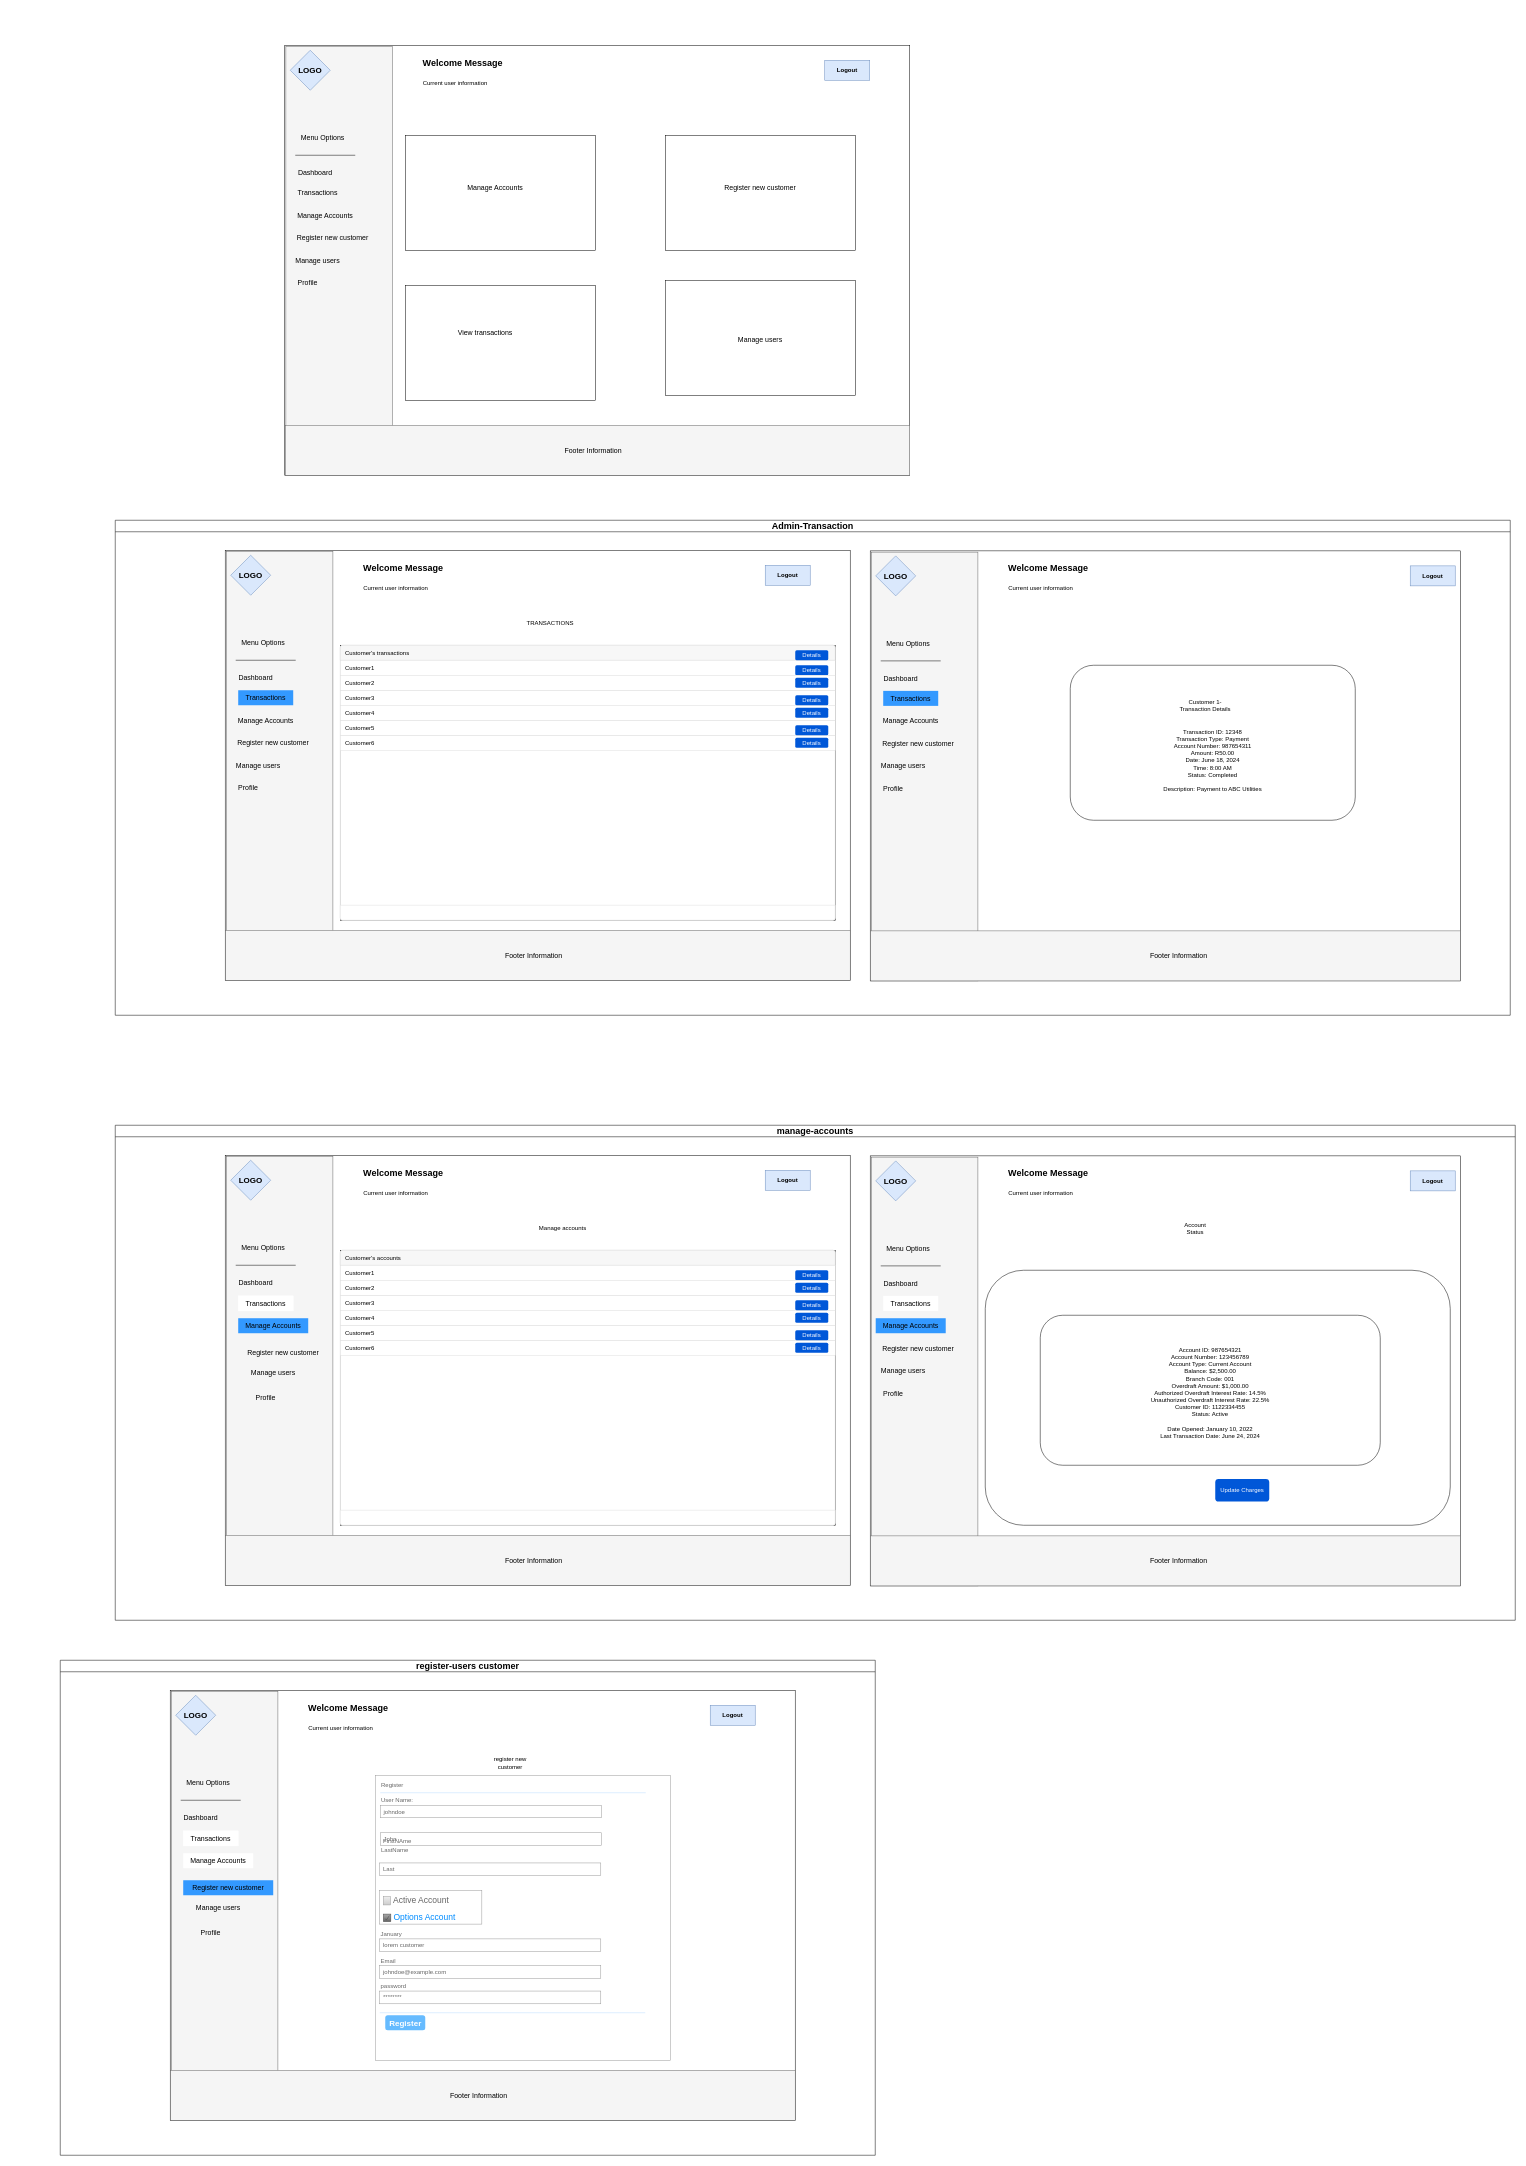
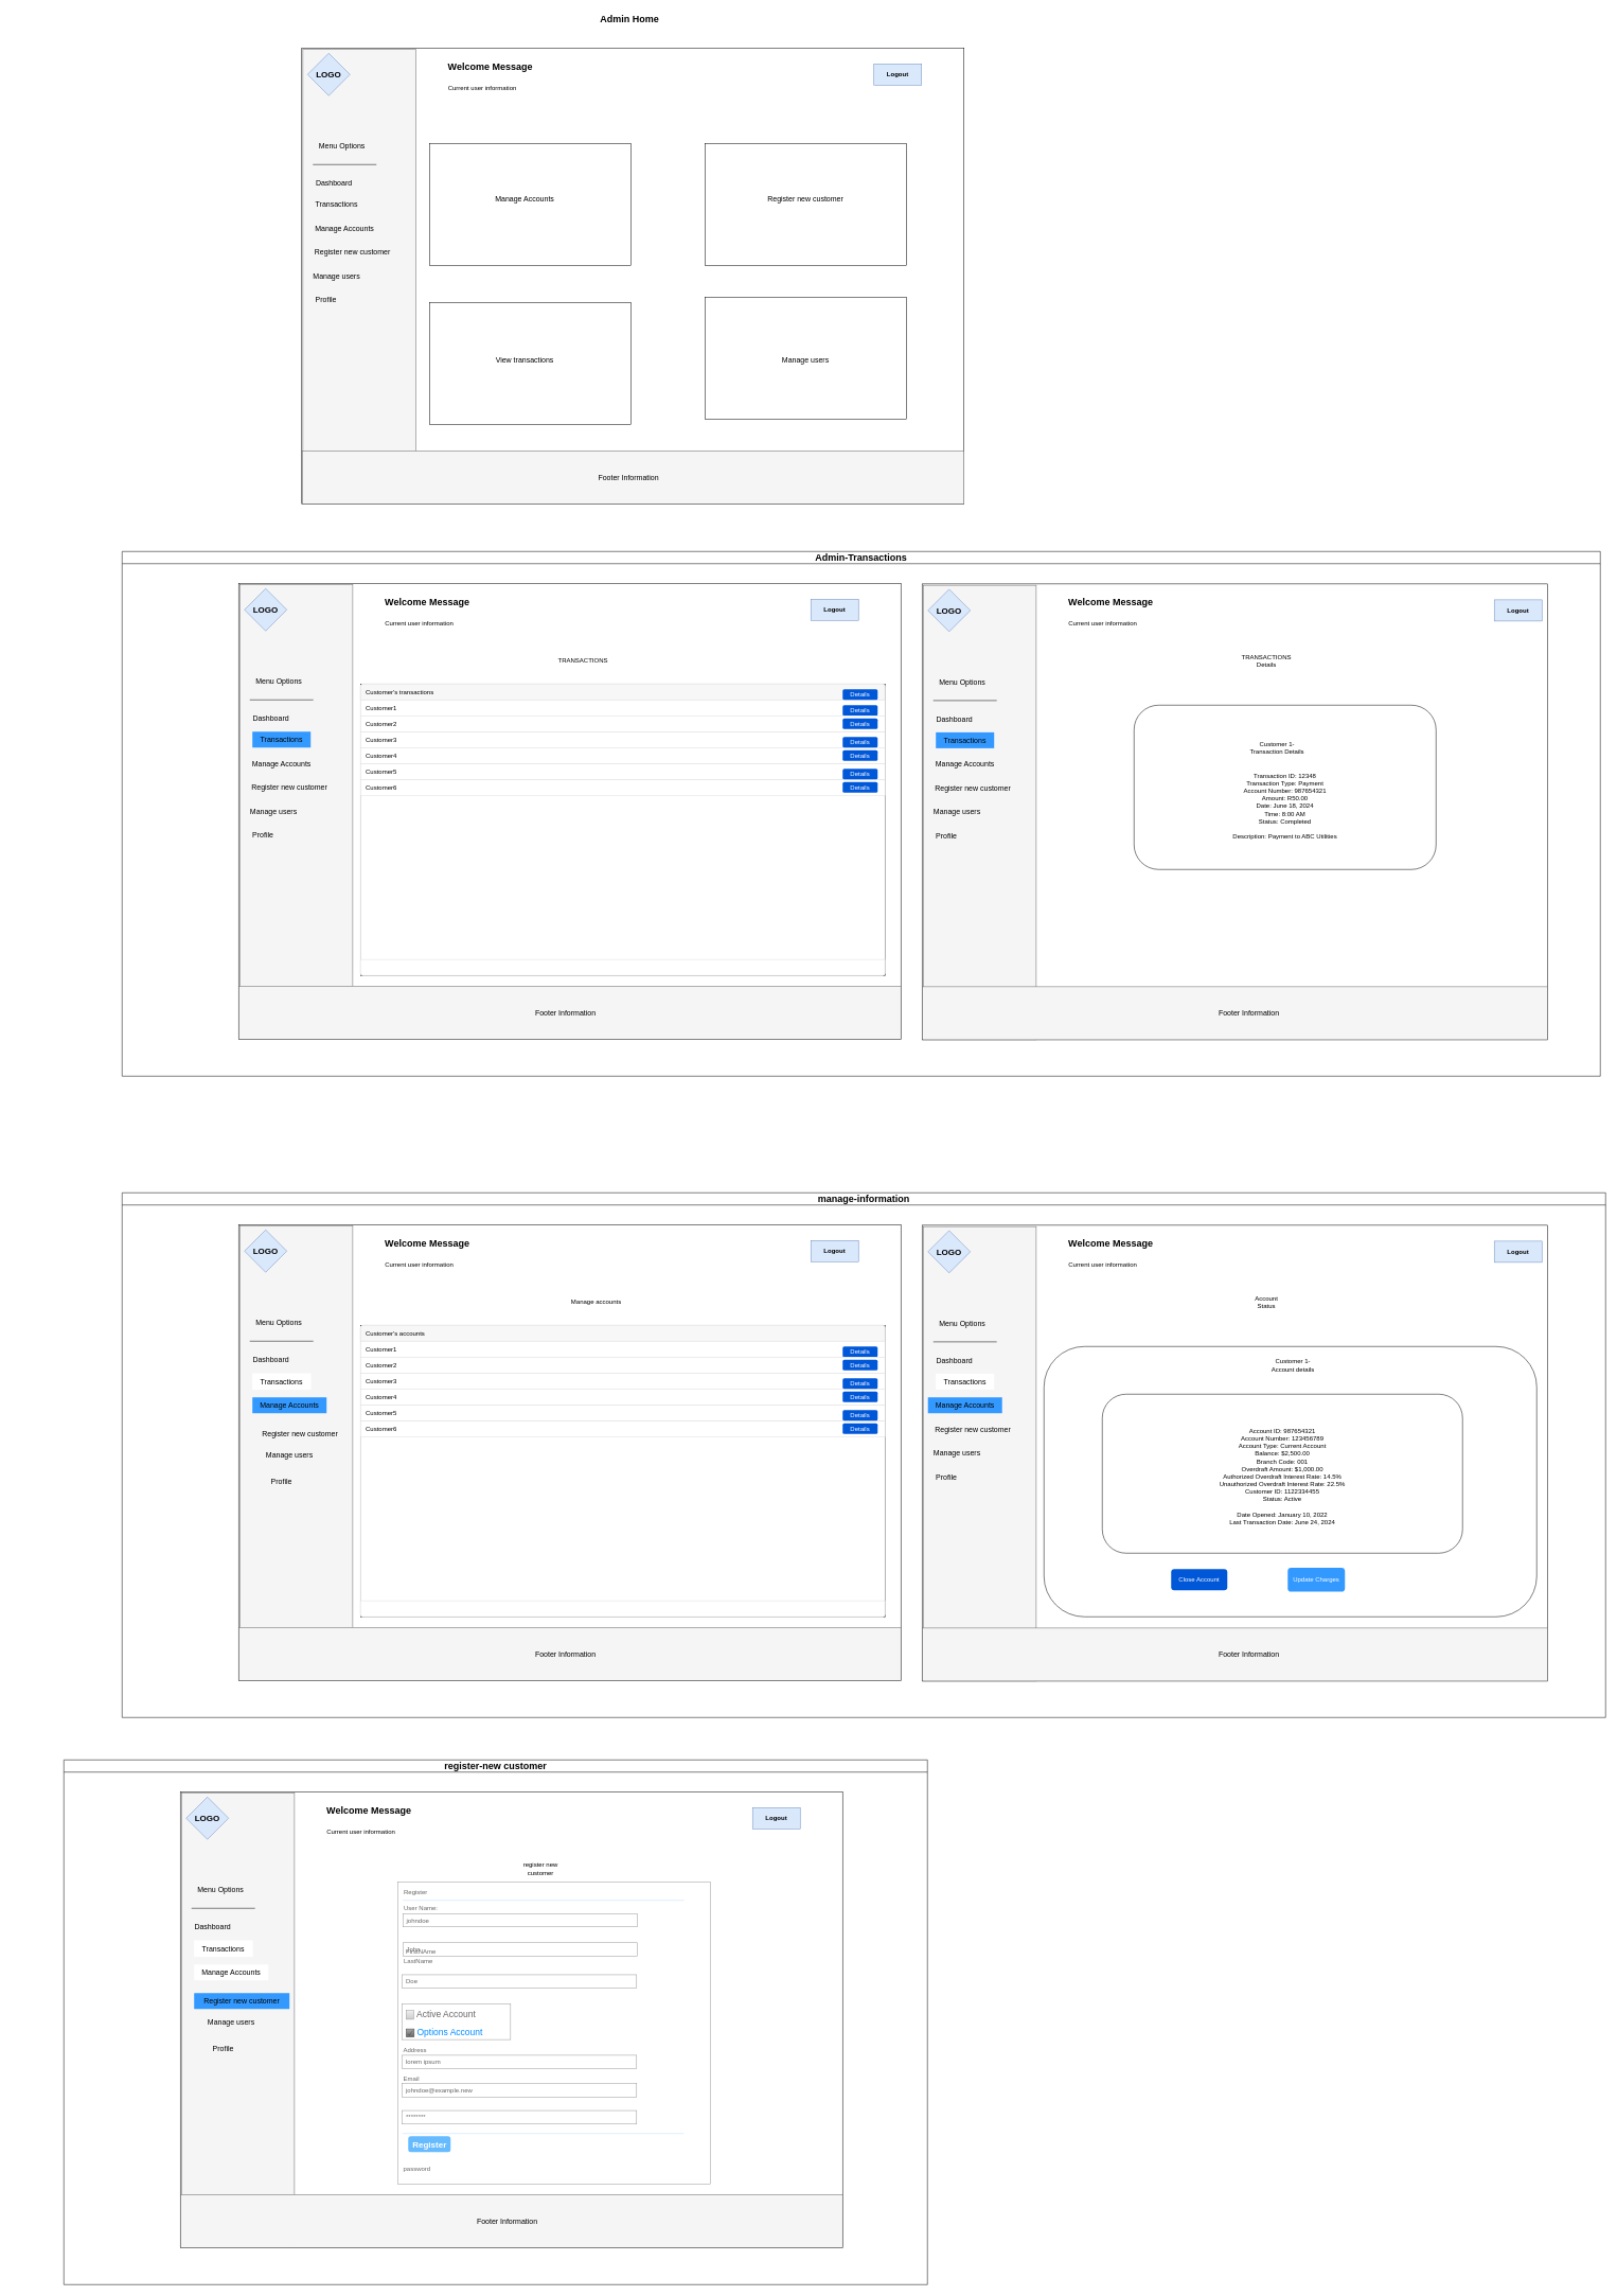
+ <mxCell id="8" value="&lt;font style=&quot;font-size: 18px;&quot;&gt;&lt;b&gt;Admin Home&lt;/b&gt;&lt;/font&gt;" style="text;html=1;align=center;verticalAlign=middle;whiteSpace=wrap;rounded=0;" parent="1" vertex="1"><mxGeometry x="1100" y="20" width="176" height="30" as="geometry" /></mxCell>
- <mxCell id="26" value="&lt;font style=&quot;font-size: 14px;&quot;&gt;View transactions&lt;/font&gt;" style="text;html=1;align=center;verticalAlign=middle;whiteSpace=wrap;rounded=0;" parent="1" vertex="1"><mxGeometry x="910" y="649" width="120" height="30" as="geometry" /></mxCell>
+ <mxCell id="26" value="&lt;font style=&quot;font-size: 14px;&quot;&gt;View transactions&lt;/font&gt;" style="text;html=1;align=center;verticalAlign=middle;whiteSpace=wrap;rounded=0;" parent="1" vertex="1"><mxGeometry x="930" y="664" width="120" height="30" as="geometry" /></mxCell>
- <mxCell id="28" value="&lt;b style=&quot;font-size: 18px;&quot;&gt;Admin-Transaction&lt;/b&gt;" style="swimlane;whiteSpace=wrap;html=1;" parent="1" vertex="1"><mxGeometry x="230" y="1040" width="2790" height="990" as="geometry" /></mxCell>
+ <mxCell id="28" value="&lt;b style=&quot;font-size: 18px;&quot;&gt;Admin-Transactions&lt;/b&gt;" style="swimlane;whiteSpace=wrap;html=1;" parent="1" vertex="1"><mxGeometry x="230" y="1040" width="2790" height="990" as="geometry" /></mxCell>
+ <mxCell id="82" value="TRANSACTIONS Details" style="text;html=1;align=center;verticalAlign=middle;whiteSpace=wrap;rounded=0;" parent="28" vertex="1"><mxGeometry x="2129.93" y="191.26" width="60" height="30" as="geometry" /></mxCell>
- <mxCell id="85" value="&lt;div&gt;Transaction ID: 12348&lt;/div&gt;&lt;div&gt;Transaction Type: Payment&lt;/div&gt;&lt;div&gt;Account Number: 987654311&lt;/div&gt;&lt;div&gt;Amount: R50.00&lt;/div&gt;&lt;div&gt;Date: June 18, 2024&lt;/div&gt;&lt;div&gt;Time: 8:00 AM&lt;/div&gt;&lt;div&gt;Status: Completed&lt;/div&gt;&lt;div&gt;&lt;br&gt;&lt;/div&gt;&lt;div&gt;Description: Payment to ABC Utilities&lt;/div&gt;" style="text;html=1;align=center;verticalAlign=middle;whiteSpace=wrap;rounded=0;" parent="28" vertex="1"><mxGeometry x="2085" y="400" width="220" height="160" as="geometry" /></mxCell>
+ <mxCell id="85" value="&lt;div&gt;Transaction ID: 12348&lt;/div&gt;&lt;div&gt;Transaction Type: Payment&lt;/div&gt;&lt;div&gt;Account Number: 987654321&lt;/div&gt;&lt;div&gt;Amount: R50.00&lt;/div&gt;&lt;div&gt;Date: June 18, 2024&lt;/div&gt;&lt;div&gt;Time: 8:00 AM&lt;/div&gt;&lt;div&gt;Status: Completed&lt;/div&gt;&lt;div&gt;&lt;br&gt;&lt;/div&gt;&lt;div&gt;Description: Payment to ABC Utilities&lt;/div&gt;" style="text;html=1;align=center;verticalAlign=middle;whiteSpace=wrap;rounded=0;" parent="28" vertex="1"><mxGeometry x="2085" y="400" width="220" height="160" as="geometry" /></mxCell>
- <mxCell id="86" value="&lt;b style=&quot;font-size: 18px;&quot;&gt;manage-accounts&lt;/b&gt;" style="swimlane;whiteSpace=wrap;html=1;" parent="1" vertex="1"><mxGeometry x="230" y="2250" width="2800" height="990" as="geometry" /></mxCell>
+ <mxCell id="86" value="&lt;b style=&quot;font-size: 18px;&quot;&gt;manage-information&lt;/b&gt;" style="swimlane;whiteSpace=wrap;html=1;" parent="1" vertex="1"><mxGeometry x="230" y="2250" width="2800" height="990" as="geometry" /></mxCell>
+ <mxCell id="141" value="Customer 1- Account details" style="text;html=1;align=center;verticalAlign=middle;whiteSpace=wrap;rounded=0;" parent="86" vertex="1"><mxGeometry x="2154.97" y="310" width="110.07" height="30" as="geometry" /></mxCell>
+ <mxCell id="145" value="Close Account" style="rounded=1;fillColor=#0057D8;strokeColor=none;html=1;whiteSpace=wrap;fontColor=#ffffff;align=center;verticalAlign=middle;fontStyle=0;fontSize=12;sketch=0;" parent="86" vertex="1"><mxGeometry x="1980" y="710" width="106" height="40" as="geometry" /></mxCell>
- <mxCell id="146" value="Update Charges" style="rounded=1;fillColor=#0057D8;strokeColor=none;html=1;whiteSpace=wrap;fontColor=#ffffff;align=center;verticalAlign=middle;fontStyle=0;fontSize=12;sketch=0;" parent="86" vertex="1"><mxGeometry x="2200" y="707.5" width="108" height="45" as="geometry" /></mxCell>
+ <mxCell id="146" value="Update Charges" style="rounded=1;fillColor=#3399ff;strokeColor=none;html=1;whiteSpace=wrap;fontColor=#ffffff;align=center;verticalAlign=middle;fontStyle=0;fontSize=12;sketch=0;" parent="86" vertex="1"><mxGeometry x="2200" y="707.5" width="108" height="45" as="geometry" /></mxCell>
- <mxCell id="147" value="&lt;b style=&quot;font-size: 18px;&quot;&gt;register-users customer&lt;/b&gt;" style="swimlane;whiteSpace=wrap;html=1;" parent="1" vertex="1"><mxGeometry x="120" y="3320" width="1630" height="990" as="geometry" /></mxCell>
+ <mxCell id="147" value="&lt;b style=&quot;font-size: 18px;&quot;&gt;register-new customer&lt;/b&gt;" style="swimlane;whiteSpace=wrap;html=1;" parent="1" vertex="1"><mxGeometry x="120" y="3320" width="1630" height="990" as="geometry" /></mxCell>
- <mxCell id="182" value="Last" style="strokeWidth=1;shadow=0;dashed=0;align=center;html=1;shape=mxgraph.mockup.forms.rrect;rSize=0;strokeColor=#999999;fontColor=#666666;align=left;spacingLeft=5;resizeWidth=1;" parent="167" vertex="1"><mxGeometry x="8.551" y="175.386" width="442.5" height="25.446" as="geometry" /></mxCell>
+ <mxCell id="182" value="Doe" style="strokeWidth=1;shadow=0;dashed=0;align=center;html=1;shape=mxgraph.mockup.forms.rrect;rSize=0;strokeColor=#999999;fontColor=#666666;align=left;spacingLeft=5;resizeWidth=1;" parent="167" vertex="1"><mxGeometry x="8.551" y="175.386" width="442.5" height="25.446" as="geometry" /></mxCell>
- <mxCell id="181" value="January" style="strokeWidth=1;shadow=0;dashed=0;align=center;html=1;shape=mxgraph.mockup.forms.anchor;fontSize=12;fontColor=#666666;align=left;resizeWidth=1;spacingLeft=0;" parent="167" vertex="1"><mxGeometry x="8.551" y="306.925" width="295" height="20.357" as="geometry" /></mxCell>
+ <mxCell id="181" value="Address" style="strokeWidth=1;shadow=0;dashed=0;align=center;html=1;shape=mxgraph.mockup.forms.anchor;fontSize=12;fontColor=#666666;align=left;resizeWidth=1;spacingLeft=0;" parent="167" vertex="1"><mxGeometry x="8.551" y="306.925" width="295" height="20.357" as="geometry" /></mxCell>
- <mxCell id="178" value="lorem customer" style="strokeWidth=1;shadow=0;dashed=0;align=center;html=1;shape=mxgraph.mockup.forms.rrect;rSize=0;strokeColor=#999999;fontColor=#666666;align=left;spacingLeft=5;resizeWidth=1;" parent="167" vertex="1"><mxGeometry x="8.551" y="327.282" width="442.5" height="25.446" as="geometry" /></mxCell>
+ <mxCell id="178" value="lorem ipsum" style="strokeWidth=1;shadow=0;dashed=0;align=center;html=1;shape=mxgraph.mockup.forms.rrect;rSize=0;strokeColor=#999999;fontColor=#666666;align=left;spacingLeft=5;resizeWidth=1;" parent="167" vertex="1"><mxGeometry x="8.551" y="327.282" width="442.5" height="25.446" as="geometry" /></mxCell>
- <mxCell id="177" value="johndoe@example.com" style="strokeWidth=1;shadow=0;dashed=0;align=center;html=1;shape=mxgraph.mockup.forms.rrect;rSize=0;strokeColor=#999999;fontColor=#666666;align=left;spacingLeft=5;resizeWidth=1;" parent="167" vertex="1"><mxGeometry x="8.551" y="380.719" width="442.5" height="25.446" as="geometry" /></mxCell>
+ <mxCell id="177" value="johndoe@example.new" style="strokeWidth=1;shadow=0;dashed=0;align=center;html=1;shape=mxgraph.mockup.forms.rrect;rSize=0;strokeColor=#999999;fontColor=#666666;align=left;spacingLeft=5;resizeWidth=1;" parent="167" vertex="1"><mxGeometry x="8.551" y="380.719" width="442.5" height="25.446" as="geometry" /></mxCell>
- <mxCell id="179" value="password" style="strokeWidth=1;shadow=0;dashed=0;align=center;html=1;shape=mxgraph.mockup.forms.anchor;fontSize=12;fontColor=#666666;align=left;resizeWidth=1;spacingLeft=0;" parent="167" vertex="1"><mxGeometry x="8.551" y="411.255" width="295" height="20.357" as="geometry" /></mxCell>
+ <mxCell id="179" value="password" style="strokeWidth=1;shadow=0;dashed=0;align=center;html=1;shape=mxgraph.mockup.forms.anchor;fontSize=12;fontColor=#666666;align=left;resizeWidth=1;spacingLeft=0;" parent="167" vertex="1"><mxGeometry x="8.551" y="531.255" width="295" height="20.357" as="geometry" /></mxCell>
